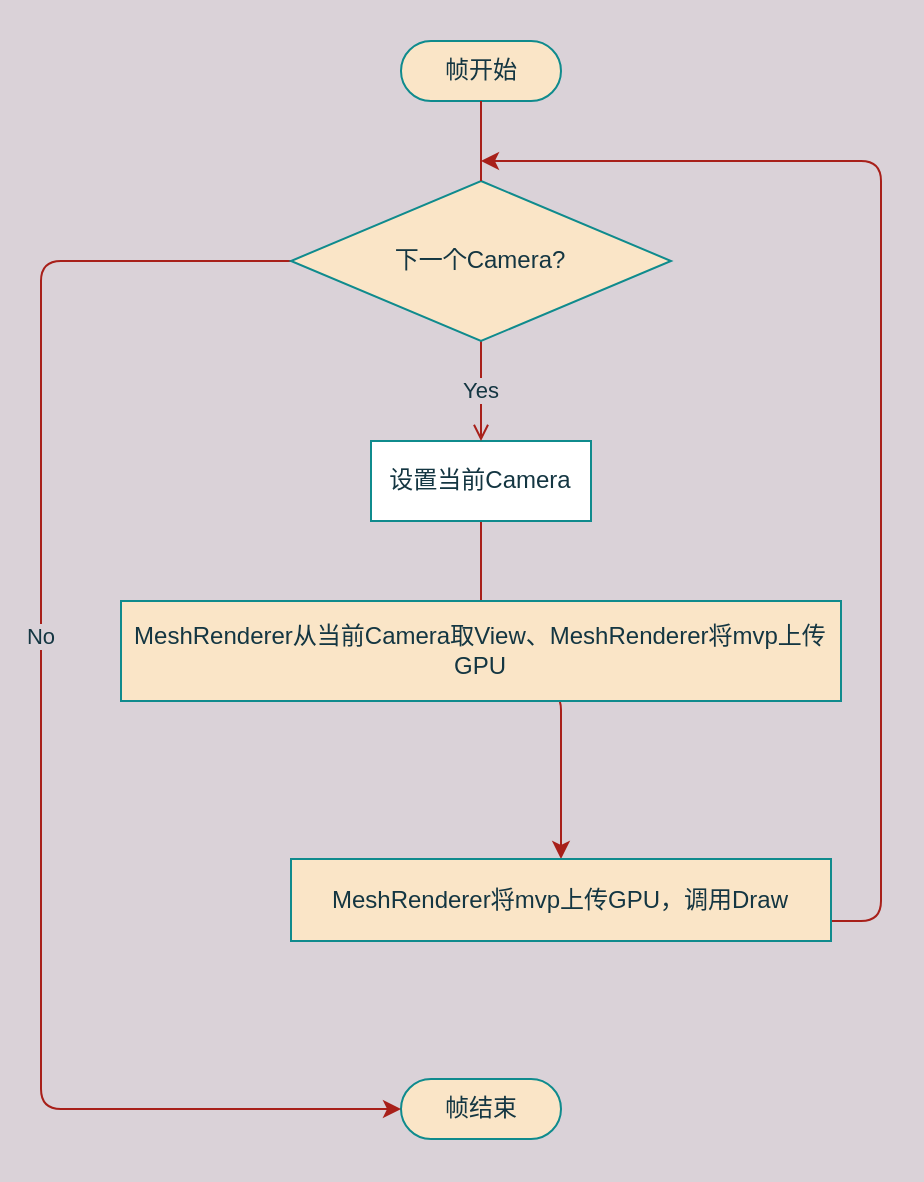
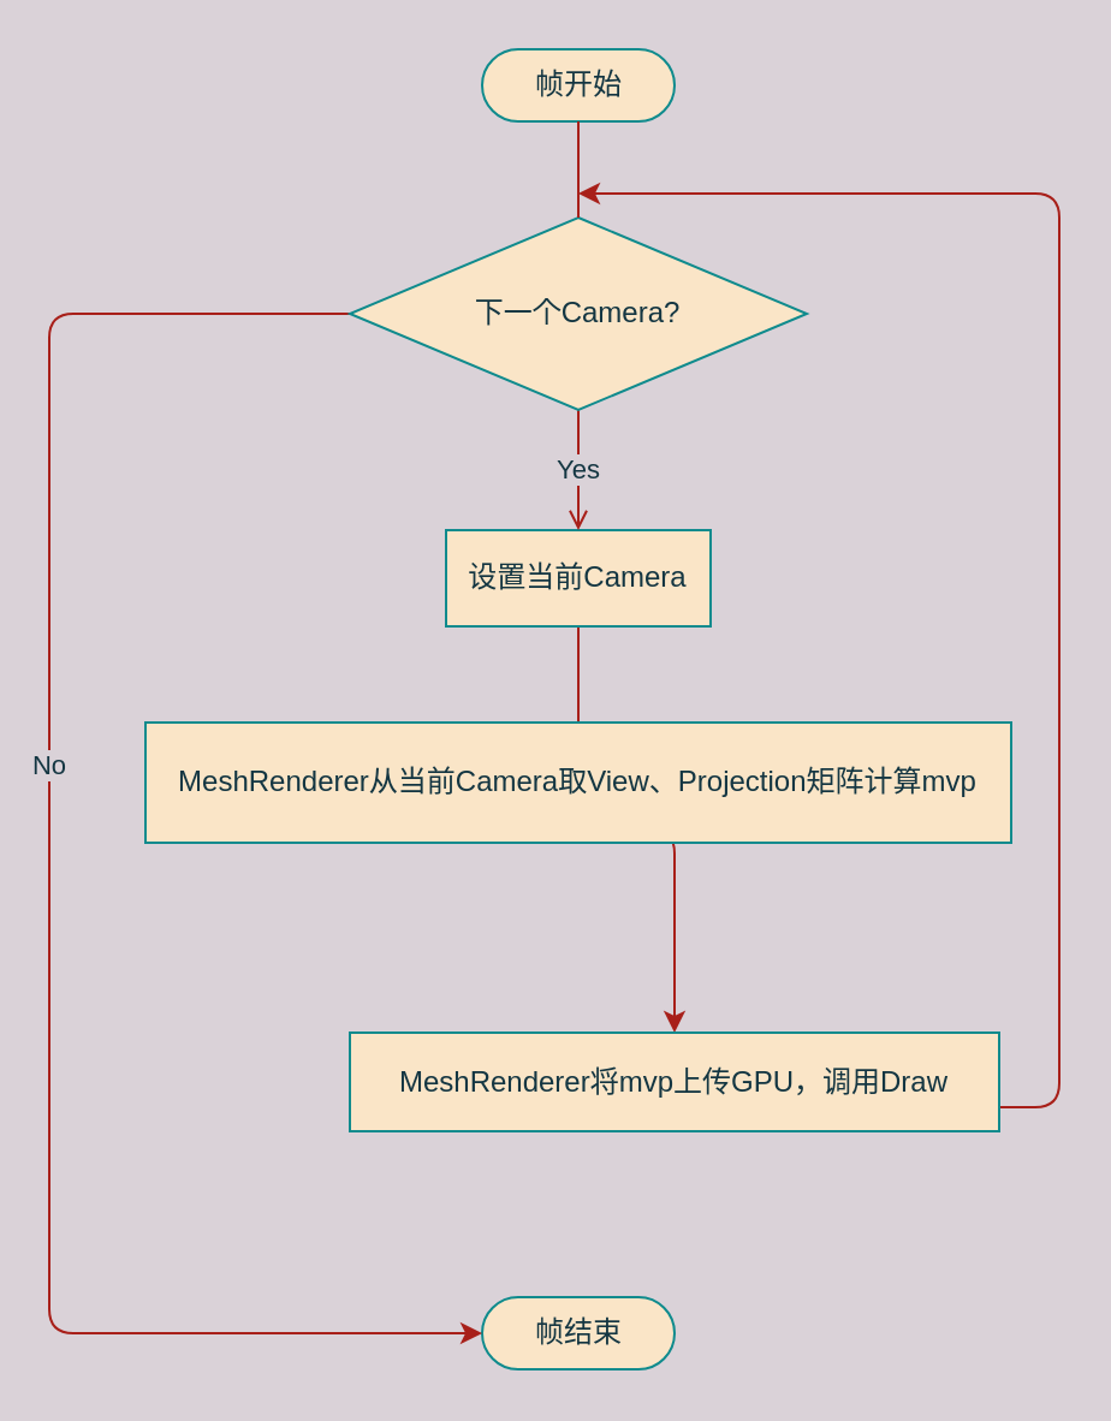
- <mxCell id="5" value="设置当前Camera" style="whiteSpace=wrap;html=1;fillColor=#ffffff;strokeColor=#0F8B8D;fontColor=#143642;" vertex="1" parent="1"><mxGeometry x="185" y="220" width="110" height="40" as="geometry" /></mxCell>
+ <mxCell id="5" value="设置当前Camera" style="whiteSpace=wrap;html=1;fillColor=#FAE5C7;strokeColor=#0F8B8D;fontColor=#143642;" vertex="1" parent="1"><mxGeometry x="185" y="220" width="110" height="40" as="geometry" /></mxCell>
- <mxCell id="6" value="MeshRenderer从当前Camera取View、MeshRenderer将mvp上传GPU" style="whiteSpace=wrap;html=1;fillColor=#FAE5C7;strokeColor=#0F8B8D;fontColor=#143642;" vertex="1" parent="1"><mxGeometry x="60" y="300" width="360" height="50" as="geometry" /></mxCell>
+ <mxCell id="6" value="MeshRenderer从当前Camera取View、Projection矩阵计算mvp" style="whiteSpace=wrap;html=1;fillColor=#FAE5C7;strokeColor=#0F8B8D;fontColor=#143642;" vertex="1" parent="1"><mxGeometry x="60" y="300" width="360" height="50" as="geometry" /></mxCell>
